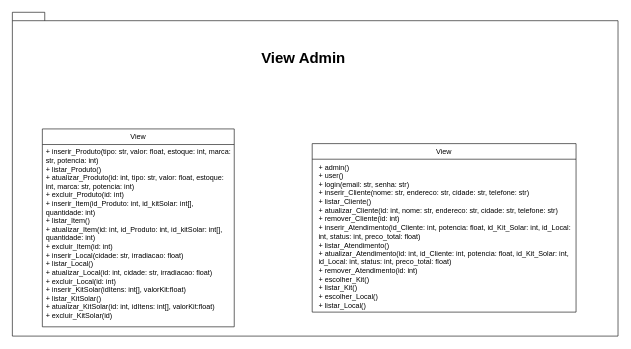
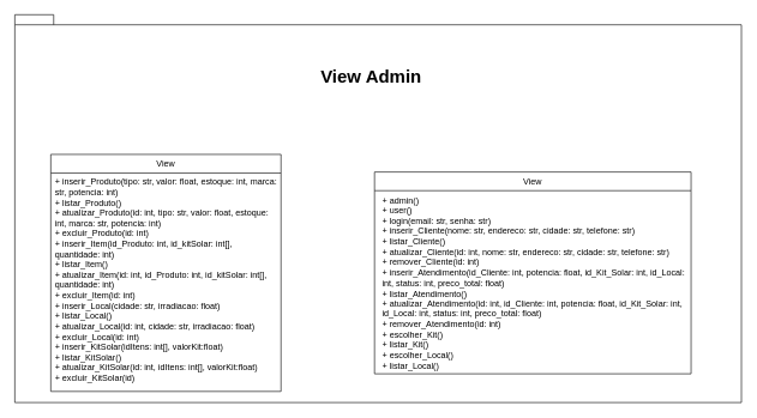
- <mxCell id="7" value="View Admin" style="text;align=center;fontStyle=1;verticalAlign=middle;spacingLeft=3;spacingRight=3;strokeColor=none;rotatable=0;points=[[0,0.5],[1,0.5]];portConstraint=eastwest;html=1;fontSize=25;" vertex="1" parent="1"><mxGeometry x="390" y="60" width="230" height="70" as="geometry" /></mxCell>
+ <mxCell id="7" value="View Admin" style="text;align=center;fontStyle=1;verticalAlign=middle;spacingLeft=3;spacingRight=3;strokeColor=none;rotatable=0;points=[[0,0.5],[1,0.5]];portConstraint=eastwest;html=1;fontSize=25;" vertex="1" parent="1"><mxGeometry x="400" y="70" width="230" height="70" as="geometry" /></mxCell>
